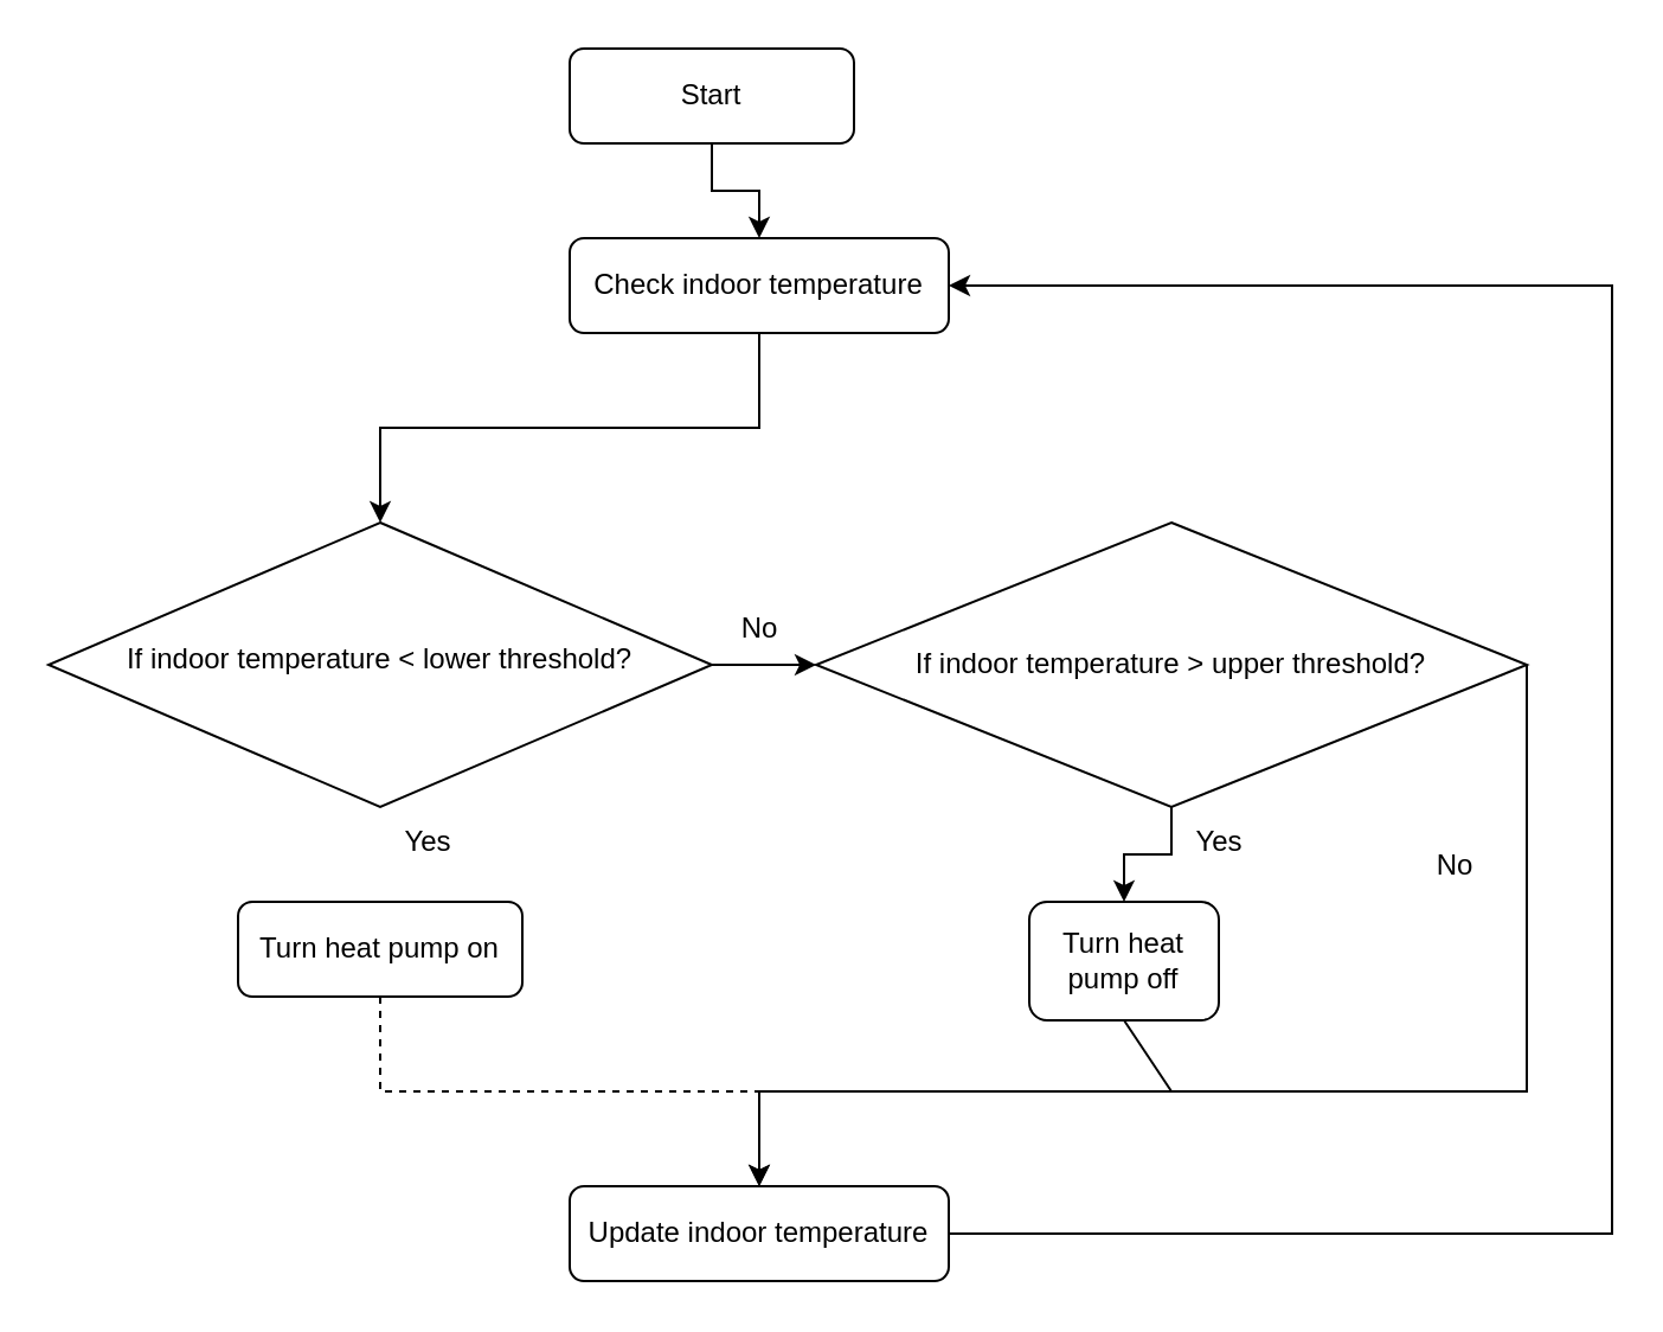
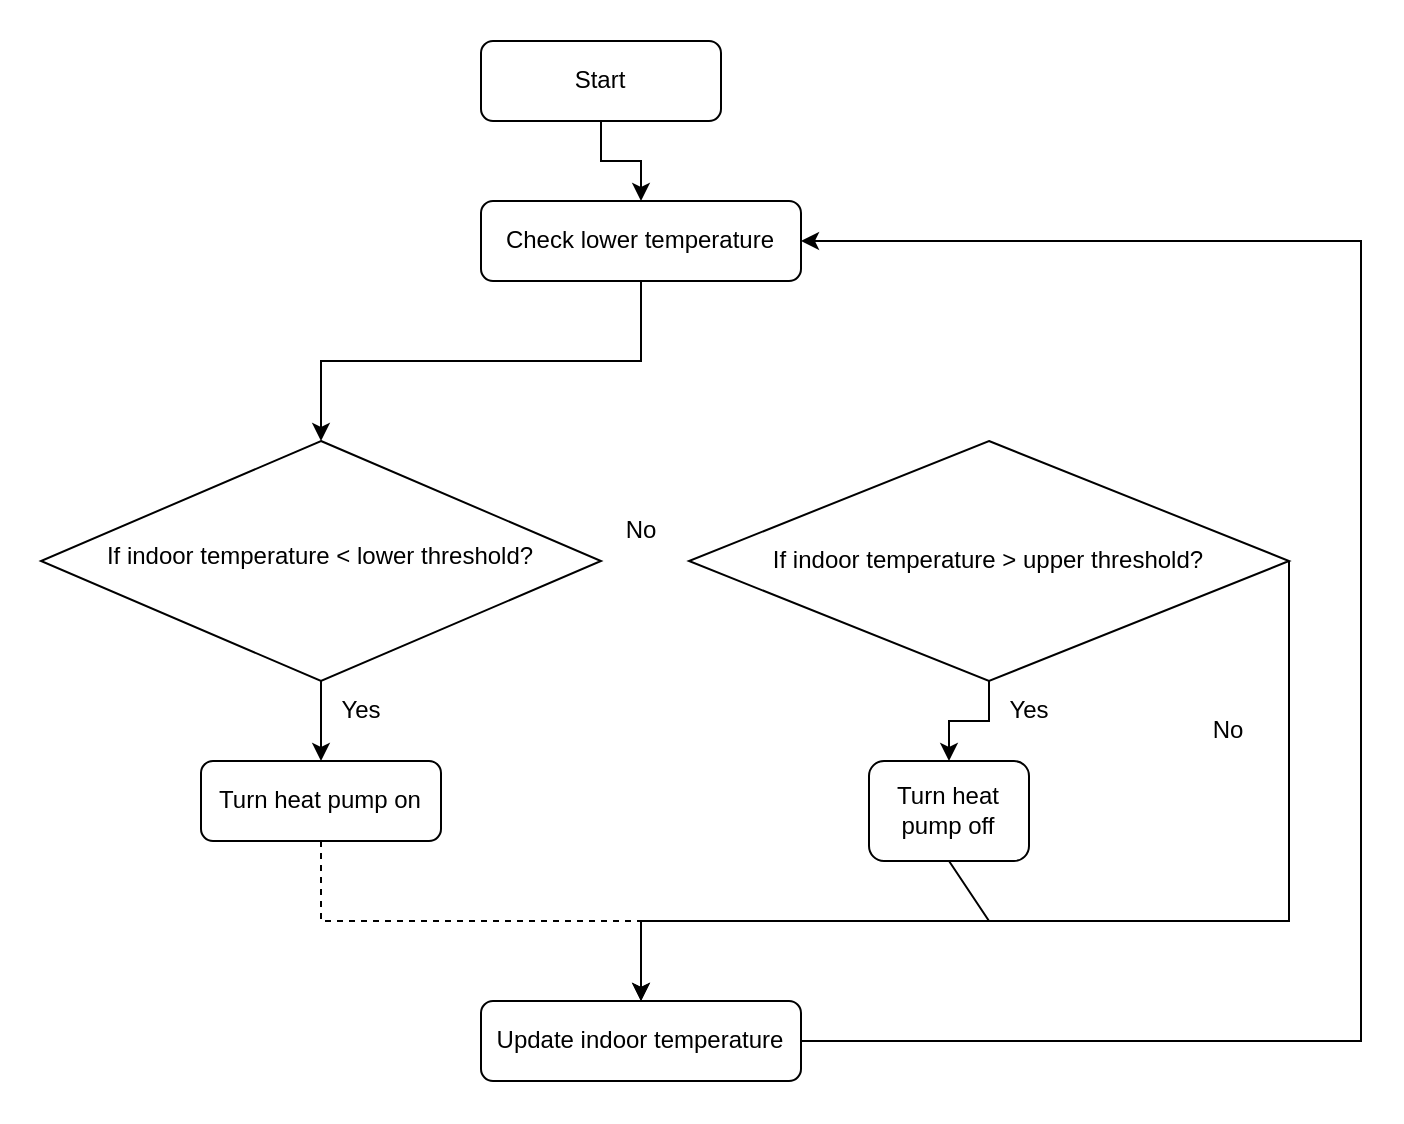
- <mxCell id="2" value="Check indoor temperature" style="rounded=1;whiteSpace=wrap;html=1;fontSize=12;glass=0;strokeWidth=1;shadow=0;" parent="1" vertex="1"><mxGeometry x="240" y="100" width="160" height="40" as="geometry" /></mxCell>
+ <mxCell id="2" value="Check lower temperature" style="rounded=1;whiteSpace=wrap;html=1;fontSize=12;glass=0;strokeWidth=1;shadow=0;" parent="1" vertex="1"><mxGeometry x="240" y="100" width="160" height="40" as="geometry" /></mxCell>
- <mxCell id="4" style="edgeStyle=orthogonalEdgeStyle;rounded=0;orthogonalLoop=1;jettySize=auto;html=1;entryX=0;entryY=0.5;entryDx=0;entryDy=0;" parent="1" source="5" target="11" edge="1"><mxGeometry relative="1" as="geometry" /></mxCell>
+ <mxCell id="3" style="edgeStyle=orthogonalEdgeStyle;rounded=0;orthogonalLoop=1;jettySize=auto;html=1;" parent="1" source="5" target="6" edge="1"><mxGeometry relative="1" as="geometry" /></mxCell>
